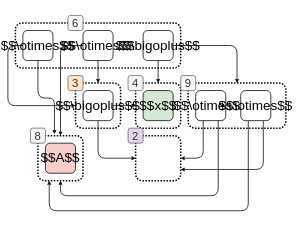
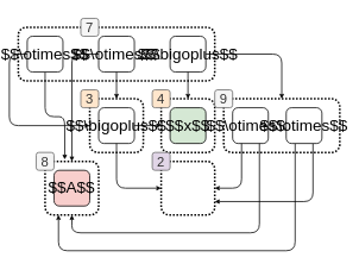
- <mxCell id="27" value="6" style="rounded=1;whiteSpace=wrap;html=1;fontSize=15;fillColor=#f5f5f5;strokeColor=#666666;fontColor=#333333;" parent="1" vertex="1"><mxGeometry x="90" y="20" width="20" height="20" as="geometry" /></mxCell>
+ <mxCell id="27" value="7" style="rounded=1;whiteSpace=wrap;html=1;fontSize=15;fillColor=#f5f5f5;strokeColor=#666666;fontColor=#333333;" parent="1" vertex="1"><mxGeometry x="90" y="20" width="20" height="20" as="geometry" /></mxCell>
- <mxCell id="25" value="4" style="rounded=1;whiteSpace=wrap;html=1;fontSize=15;fillColor=#f5f5f5;strokeColor=#666666;fontColor=#333333;" parent="1" vertex="1"><mxGeometry x="170" y="100" width="20" height="20" as="geometry" /></mxCell>
+ <mxCell id="25" value="4" style="rounded=1;whiteSpace=wrap;html=1;fontSize=15;fillColor=#ffe6cc;strokeColor=#666666;fontColor=#333333;" parent="1" vertex="1"><mxGeometry x="170" y="100" width="20" height="20" as="geometry" /></mxCell>
